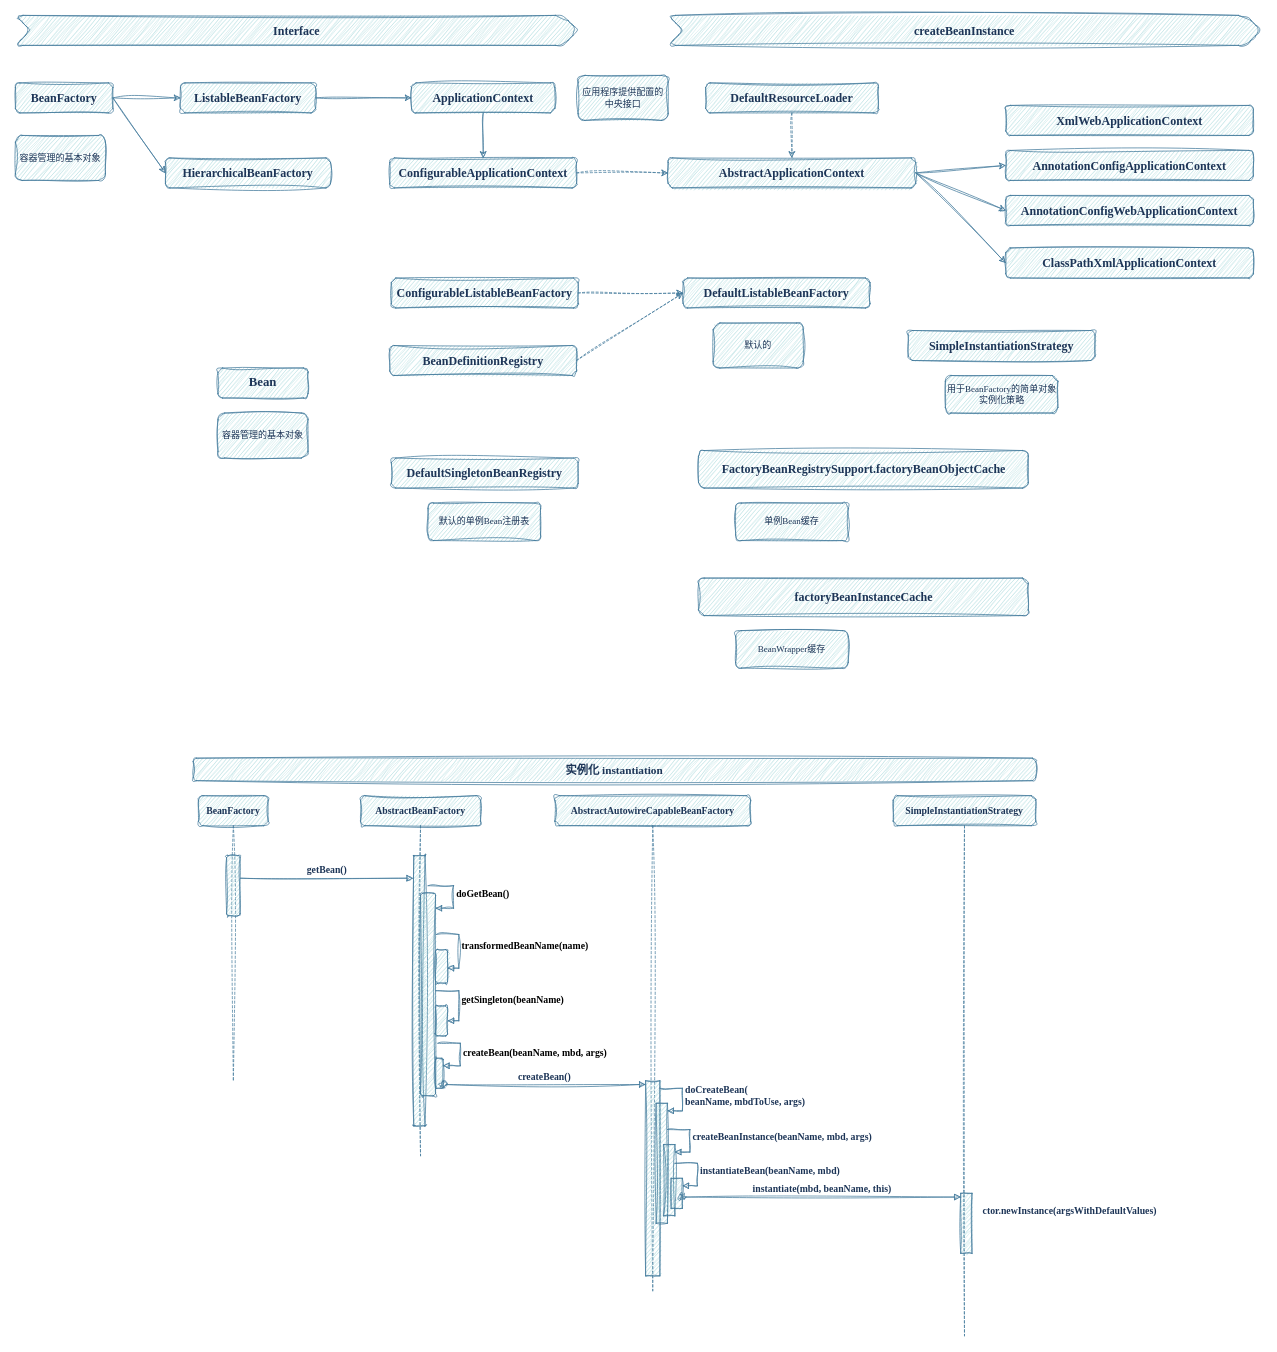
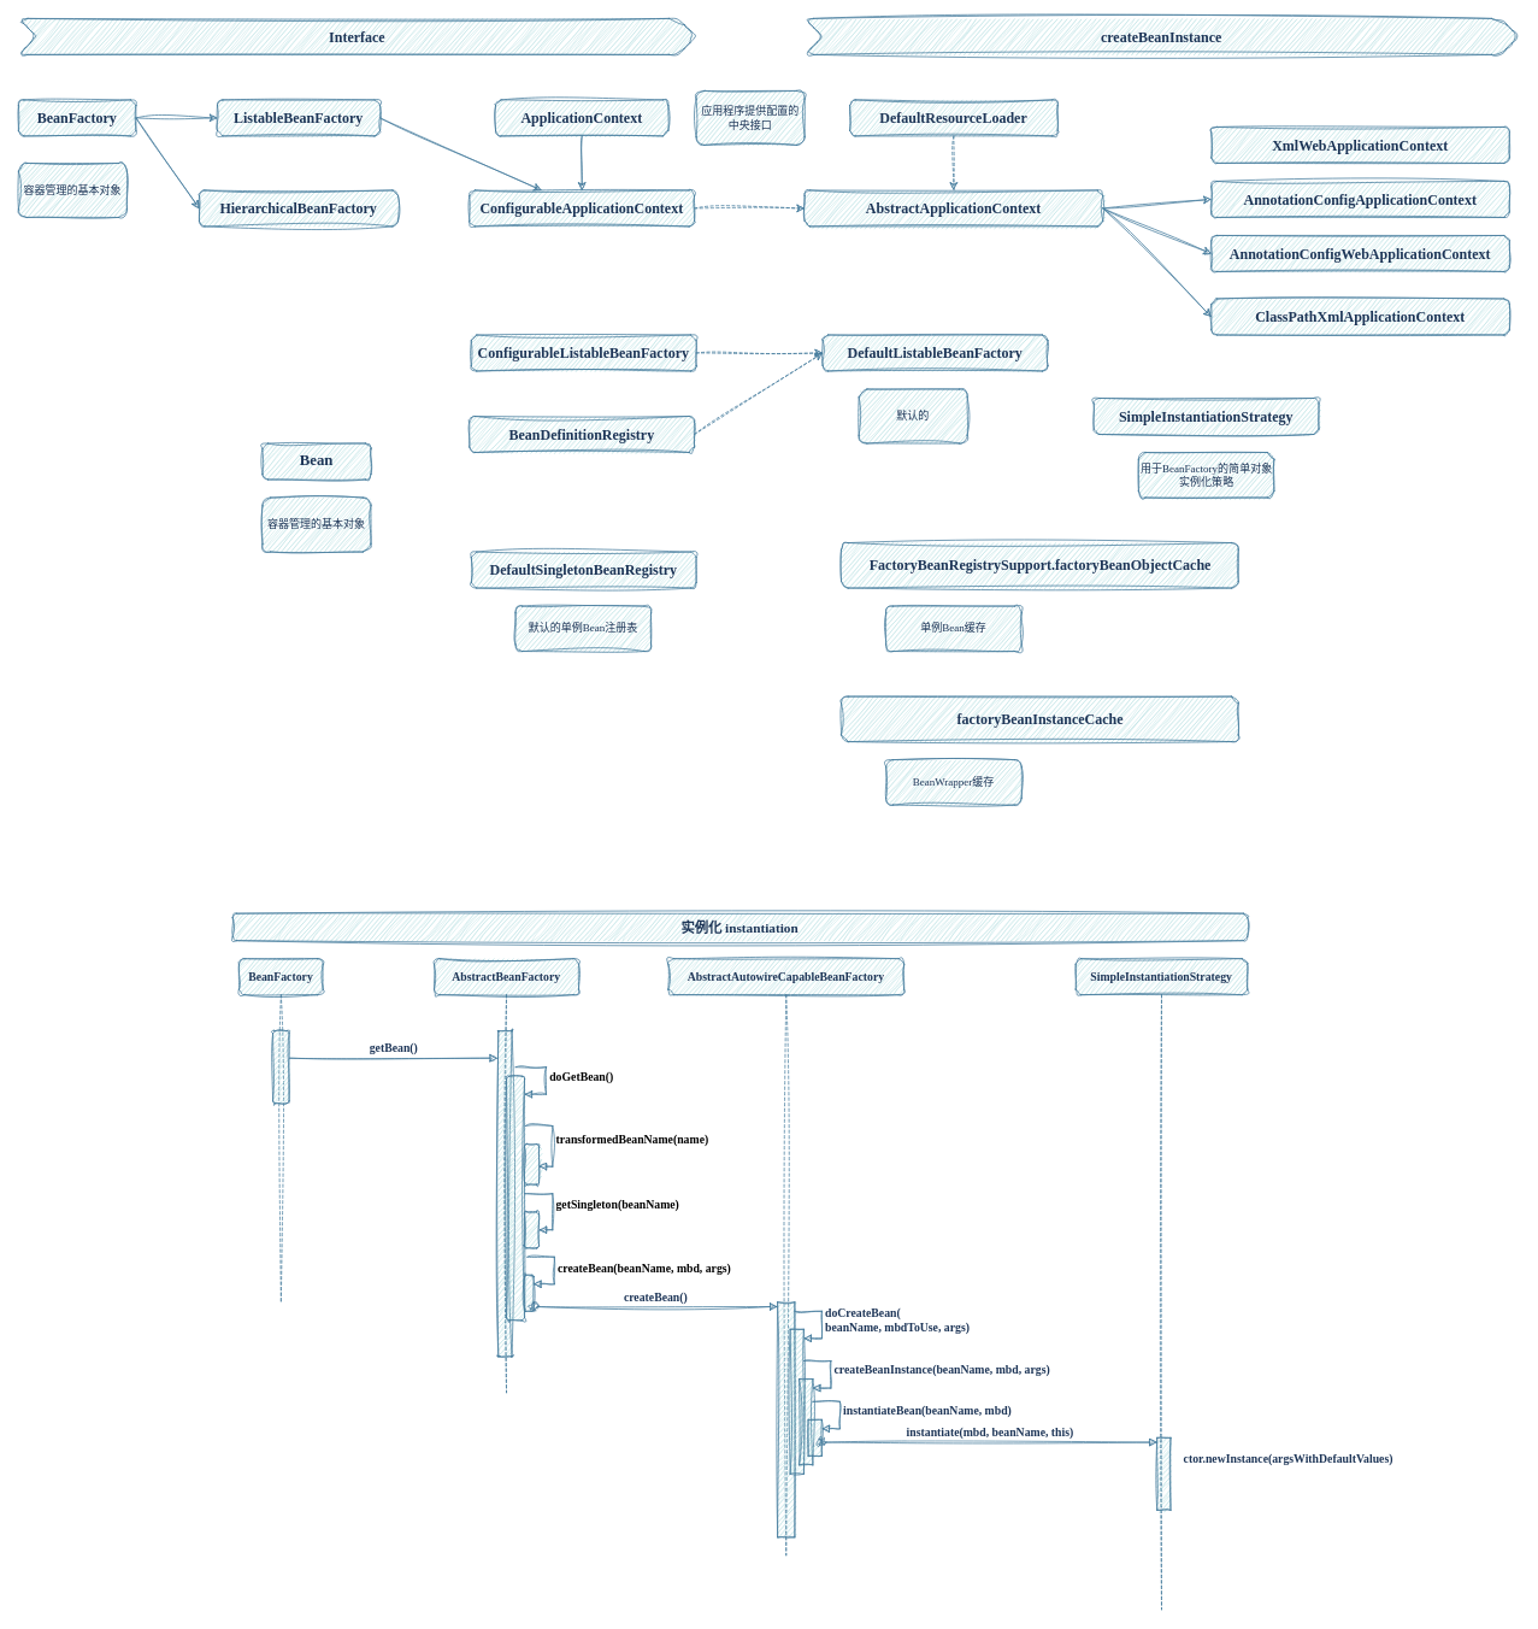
- <mxCell id="5" value="" style="endArrow=classic;html=1;rounded=1;sketch=1;hachureGap=4;jiggle=2;curveFitting=1;fontFamily=Architects Daughter;fontSource=https%3A%2F%2Ffonts.googleapis.com%2Fcss%3Ffamily%3DArchitects%2BDaughter;entryX=0;entryY=0.5;entryDx=0;entryDy=0;exitX=1;exitY=0.5;exitDx=0;exitDy=0;labelBackgroundColor=none;strokeColor=#457B9D;fontColor=default;" parent="1" source="32" target="13" edge="1"><mxGeometry width="50" height="50" relative="1" as="geometry"><mxPoint x="430" y="240" as="sourcePoint" /><mxPoint x="580" y="160" as="targetPoint" /></mxGeometry></mxCell>
+ <mxCell id="5" value="" style="endArrow=classic;html=1;rounded=1;sketch=1;hachureGap=4;jiggle=2;curveFitting=1;fontFamily=Architects Daughter;fontSource=https%3A%2F%2Ffonts.googleapis.com%2Fcss%3Ffamily%3DArchitects%2BDaughter;exitX=1;exitY=0.5;exitDx=0;exitDy=0;labelBackgroundColor=none;strokeColor=#457B9D;fontColor=default;" parent="1" source="32" target="19" edge="1"><mxGeometry width="50" height="50" relative="1" as="geometry"><mxPoint x="430" y="240" as="sourcePoint" /><mxPoint x="580" y="160" as="targetPoint" /></mxGeometry></mxCell>
